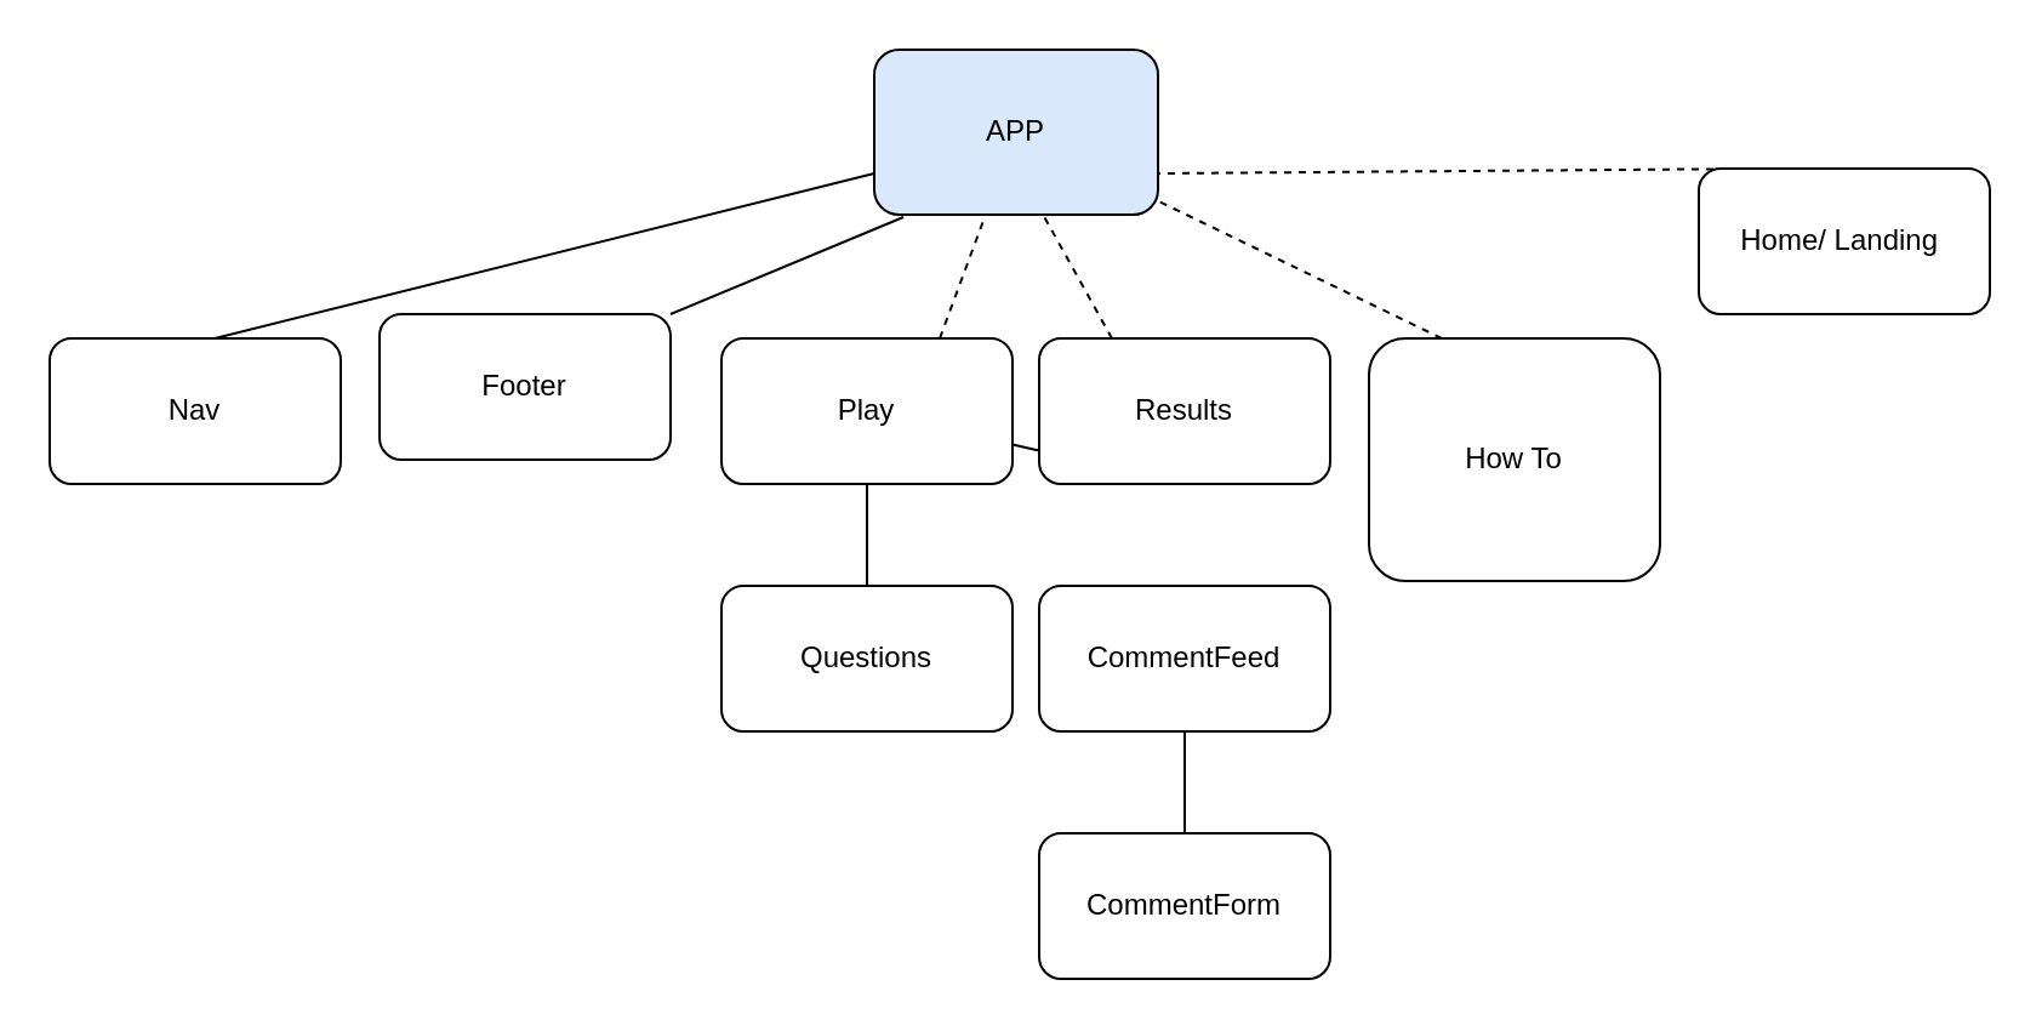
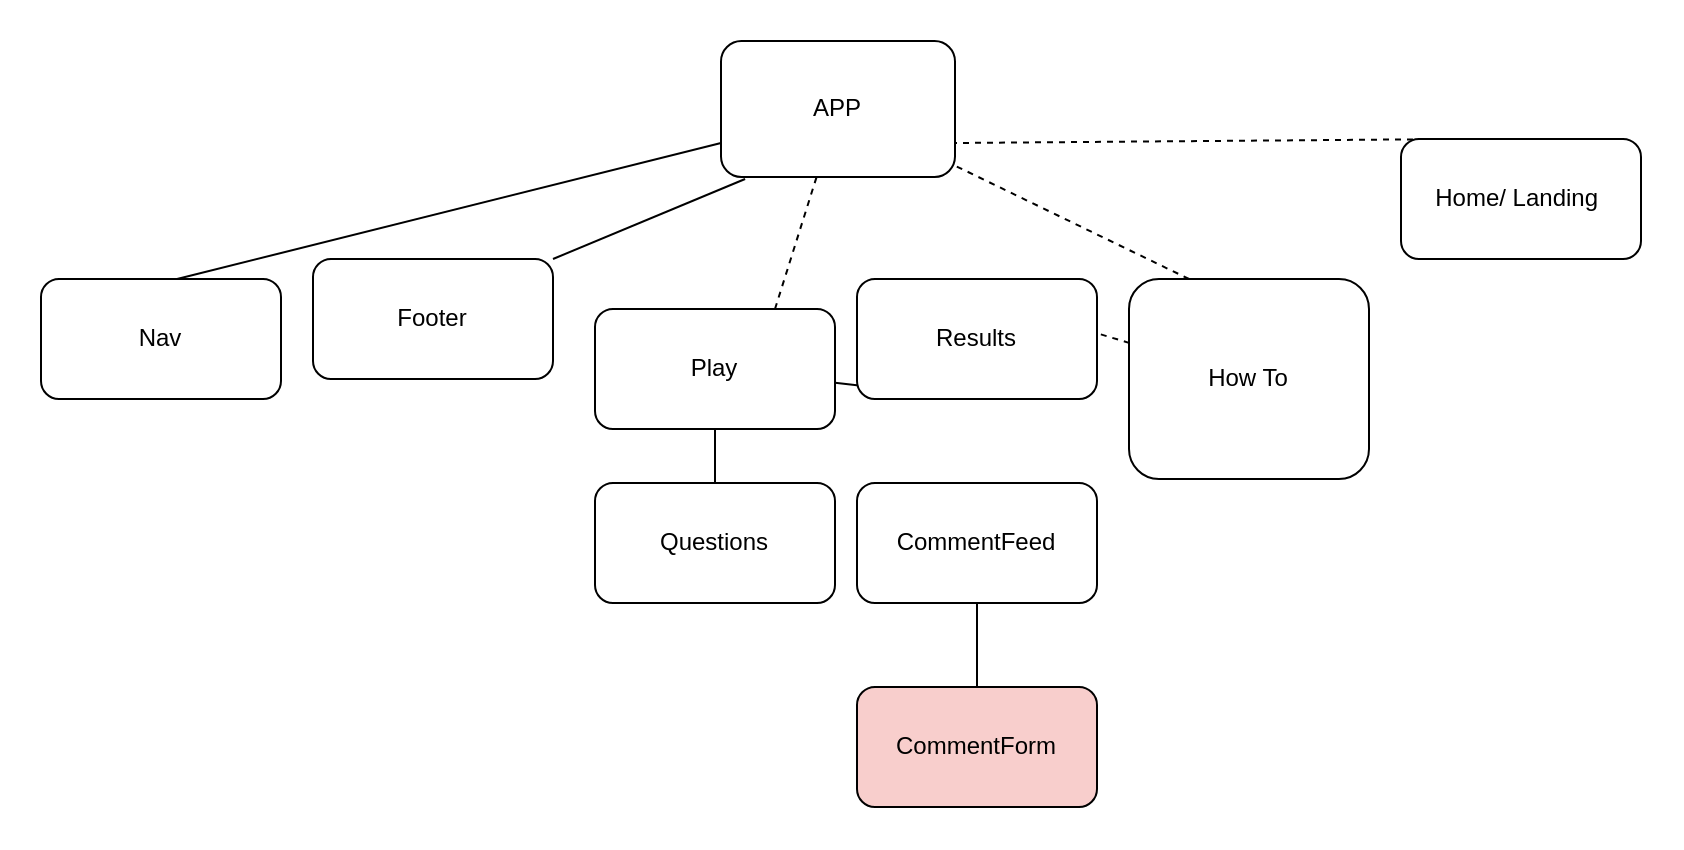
- <mxCell id="3" value="APP" style="rounded=1;whiteSpace=wrap;html=1;fillColor=#dae8fc;" vertex="1" parent="1"><mxGeometry x="360" y="20" width="117" height="68" as="geometry" /></mxCell>
+ <mxCell id="3" value="APP" style="rounded=1;whiteSpace=wrap;html=1;" vertex="1" parent="1"><mxGeometry x="360" y="20" width="117" height="68" as="geometry" /></mxCell>
- <mxCell id="11" style="edgeStyle=none;rounded=0;orthogonalLoop=1;jettySize=auto;html=1;exitX=0.25;exitY=0;exitDx=0;exitDy=0;entryX=0.59;entryY=0.985;entryDx=0;entryDy=0;entryPerimeter=0;endArrow=none;endFill=0;dashed=1;" edge="1" parent="1" source="13" target="3"><mxGeometry relative="1" as="geometry" /></mxCell>
+ <mxCell id="11" style="edgeStyle=none;rounded=0;orthogonalLoop=1;jettySize=auto;html=1;exitX=0.25;exitY=0;exitDx=0;exitDy=0;endArrow=none;endFill=0;dashed=1;" edge="1" parent="1" source="13" target="8"><mxGeometry relative="1" as="geometry" /></mxCell>
- <mxCell id="10" value="Play" style="rounded=1;whiteSpace=wrap;html=1;" vertex="1" parent="1"><mxGeometry x="297" y="139" width="120" height="60" as="geometry" /></mxCell>
+ <mxCell id="10" value="Play" style="rounded=1;whiteSpace=wrap;html=1;" vertex="1" parent="1"><mxGeometry x="297" y="154" width="120" height="60" as="geometry" /></mxCell>
- <mxCell id="18" value="CommentForm" style="rounded=1;whiteSpace=wrap;html=1;" vertex="1" parent="1"><mxGeometry x="428" y="343" width="120" height="60" as="geometry" /></mxCell>
+ <mxCell id="18" value="CommentForm" style="rounded=1;whiteSpace=wrap;html=1;fillColor=#f8cecc;" vertex="1" parent="1"><mxGeometry x="428" y="343" width="120" height="60" as="geometry" /></mxCell>
